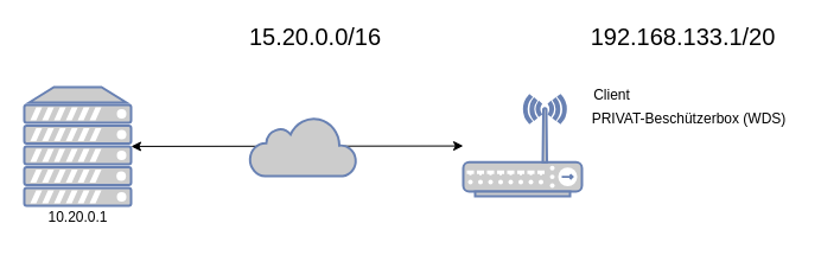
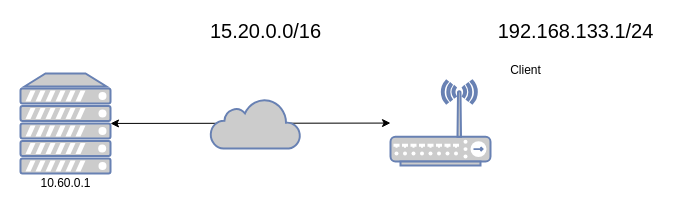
- <mxCell id="5" value="&lt;font style=&quot;font-size: 20px&quot;&gt;192.168.133.1/20&lt;/font&gt;" style="text;html=1;align=center;verticalAlign=middle;resizable=0;points=[];autosize=1;" vertex="1" parent="1"><mxGeometry x="490" y="20" width="170" height="20" as="geometry" /></mxCell>
+ <mxCell id="5" value="&lt;font style=&quot;font-size: 20px&quot;&gt;192.168.133.1/24&lt;/font&gt;" style="text;html=1;align=center;verticalAlign=middle;resizable=0;points=[];autosize=1;" vertex="1" parent="1"><mxGeometry x="490" y="20" width="170" height="20" as="geometry" /></mxCell>
- <mxCell id="3" value="Client" style="text;html=1;align=center;verticalAlign=middle;resizable=0;points=[];autosize=1;" vertex="1" parent="1"><mxGeometry x="490" y="70" width="50" height="20" as="geometry" /></mxCell>
+ <mxCell id="3" value="Client" style="text;html=1;align=center;verticalAlign=middle;resizable=0;points=[];autosize=1;" vertex="1" parent="1"><mxGeometry x="500" y="60" width="50" height="20" as="geometry" /></mxCell>
- <mxCell id="4" value="PRIVAT-Beschützerbox (WDS)" style="text;html=1;align=center;verticalAlign=middle;resizable=0;points=[];autosize=1;" vertex="1" parent="1"><mxGeometry x="490" y="90" width="180" height="20" as="geometry" /></mxCell>
- <mxCell id="10" value="10.20.0.1" style="text;html=1;align=center;verticalAlign=middle;resizable=0;points=[];autosize=1;" vertex="1" parent="1"><mxGeometry x="30" y="173" width="70" height="20" as="geometry" /></mxCell>
+ <mxCell id="10" value="10.60.0.1" style="text;html=1;align=center;verticalAlign=middle;resizable=0;points=[];autosize=1;" vertex="1" parent="1"><mxGeometry x="30" y="173" width="70" height="20" as="geometry" /></mxCell>
